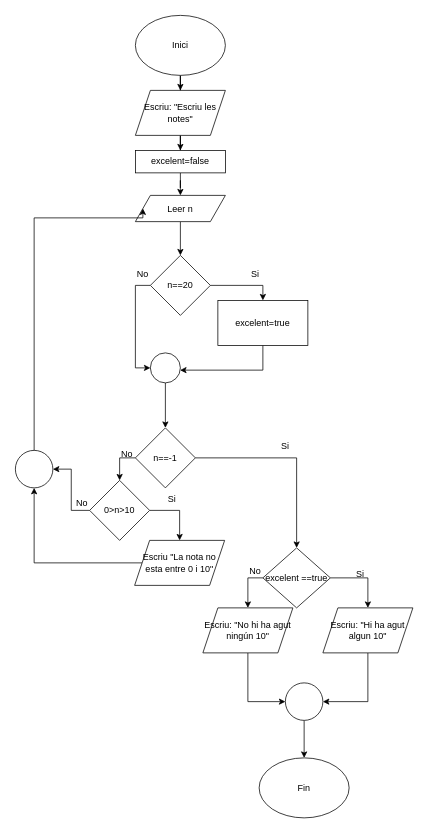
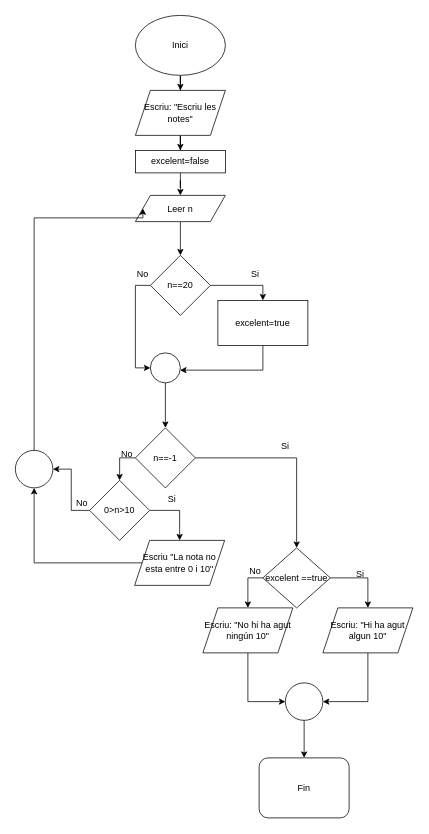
- <mxCell id="42" value="Fin" style="ellipse;whiteSpace=wrap;html=1;" parent="1" vertex="1"><mxGeometry x="345" y="1010" width="120" height="80" as="geometry" /></mxCell>
+ <mxCell id="42" value="Fin" style="whiteSpace=wrap;html=1;rounded=1;" parent="1" vertex="1"><mxGeometry x="345" y="1010" width="120" height="80" as="geometry" /></mxCell>
